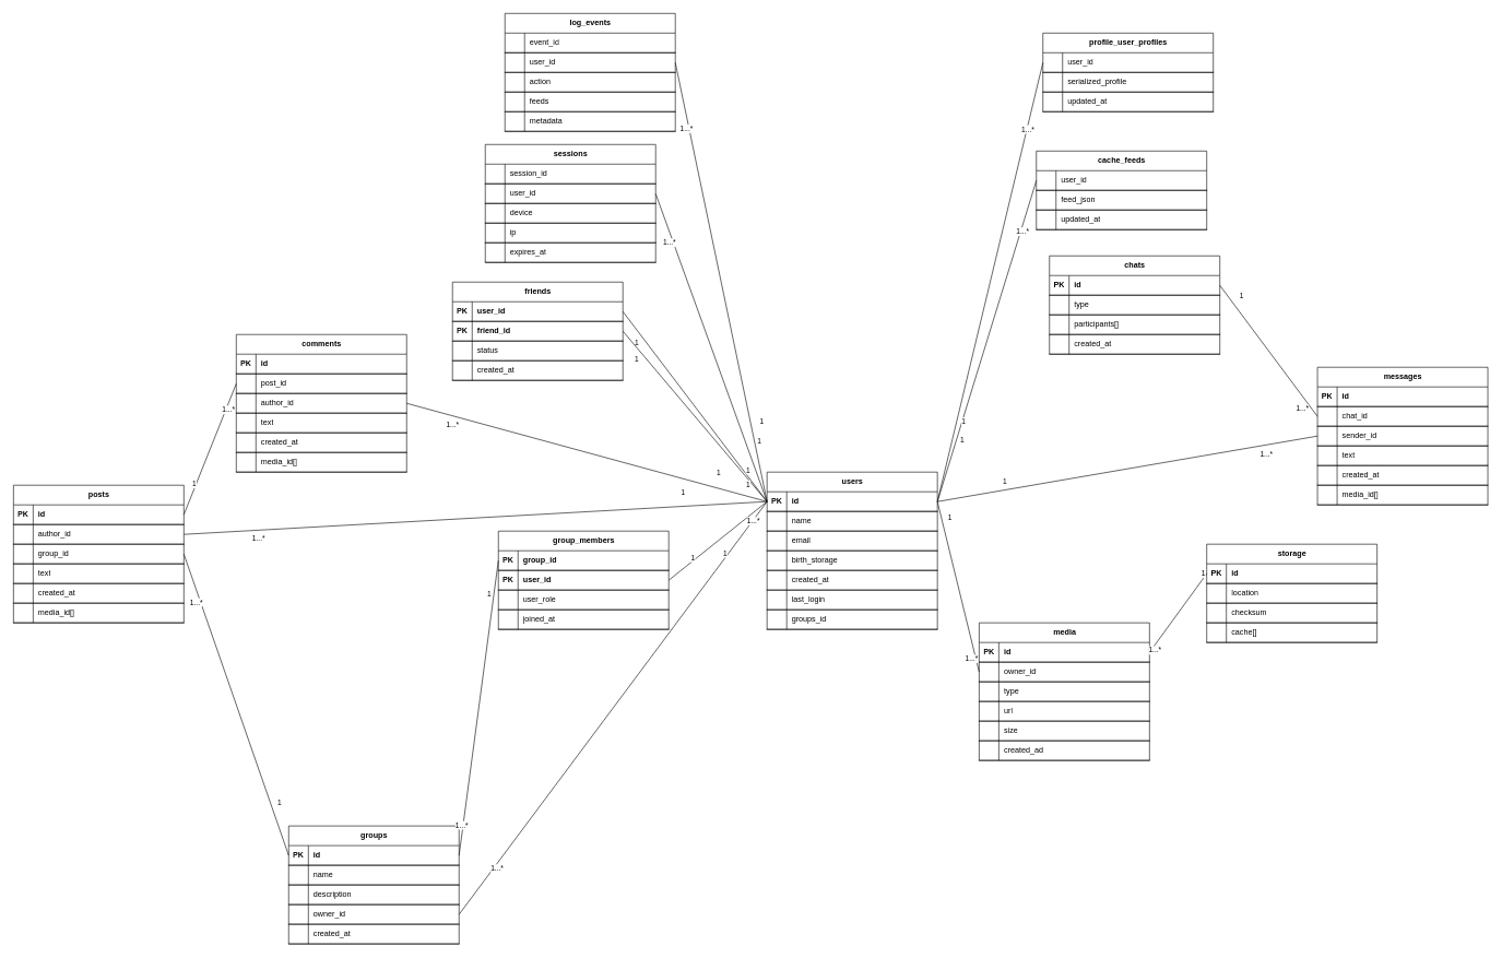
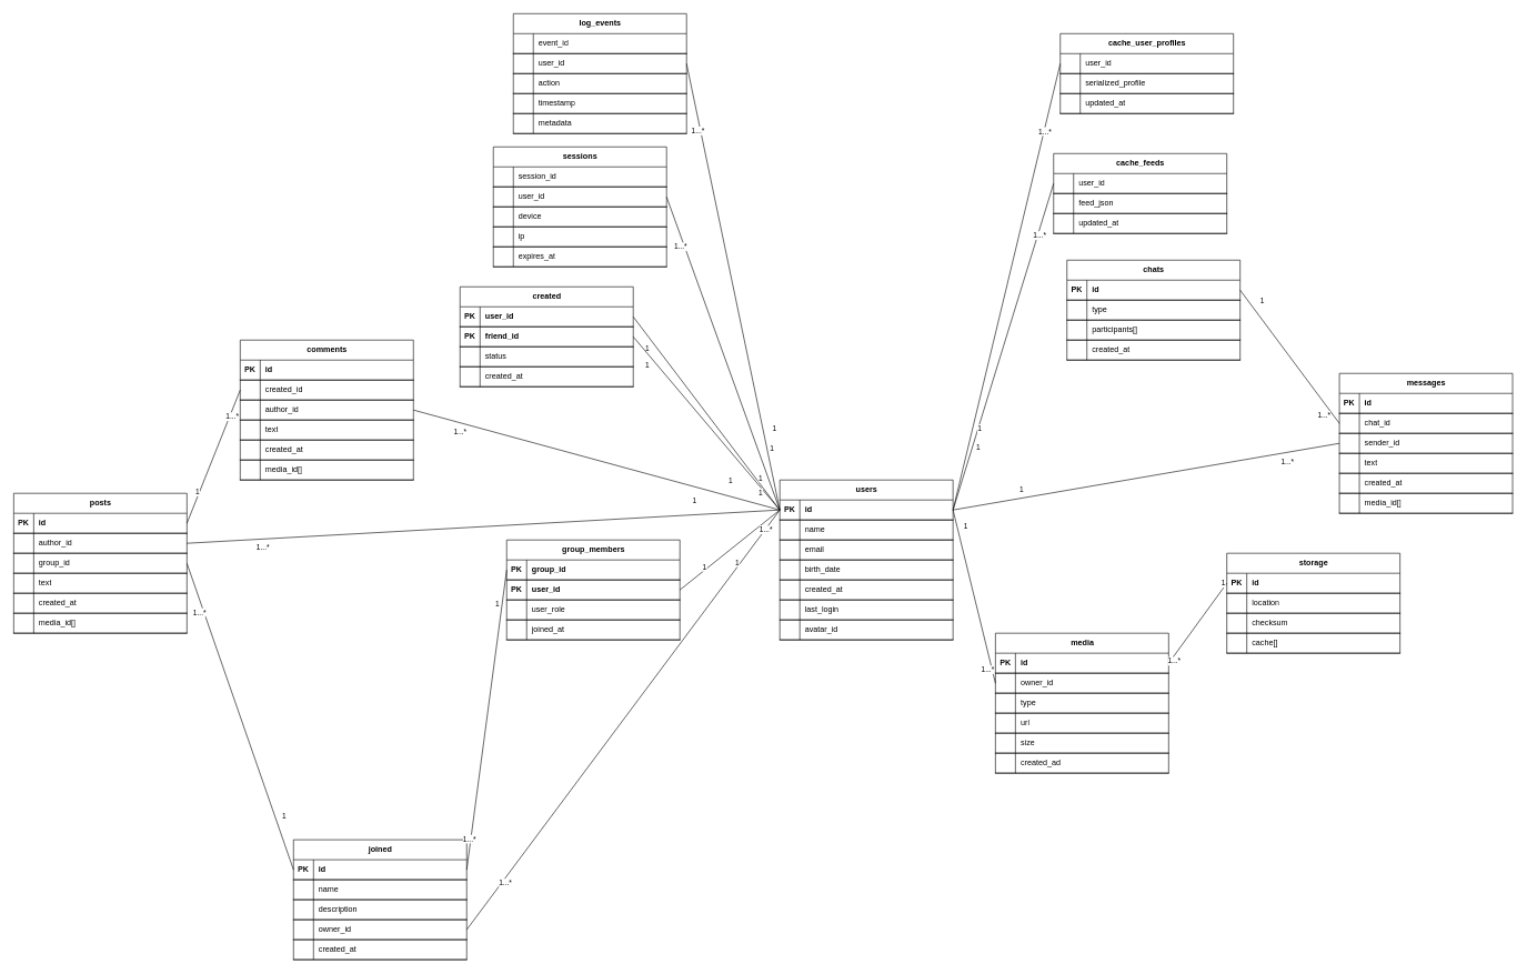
- <mxCell id="184" value="&lt;div style=&quot;text-align: start;&quot;&gt;profile_user_profiles&lt;br&gt;&lt;/div&gt;" style="shape=table;startSize=30;container=1;collapsible=1;childLayout=tableLayout;fixedRows=1;rowLines=1;fontStyle=1;align=center;resizeLast=1;html=1;" parent="1" vertex="1"><mxGeometry x="1591" y="50" width="260" height="120.0" as="geometry"><mxRectangle x="-2410" y="180" width="80" height="30" as="alternateBounds" /></mxGeometry></mxCell>
+ <mxCell id="184" value="&lt;div style=&quot;text-align: start;&quot;&gt;cache_user_profiles&lt;br&gt;&lt;/div&gt;" style="shape=table;startSize=30;container=1;collapsible=1;childLayout=tableLayout;fixedRows=1;rowLines=1;fontStyle=1;align=center;resizeLast=1;html=1;" parent="1" vertex="1"><mxGeometry x="1591" y="50" width="260" height="120.0" as="geometry"><mxRectangle x="-2410" y="180" width="80" height="30" as="alternateBounds" /></mxGeometry></mxCell>
- <mxCell id="216" value="feeds" style="shape=partialRectangle;connectable=0;fillColor=none;top=0;left=0;bottom=0;right=0;align=left;spacingLeft=6;fontStyle=0;overflow=hidden;whiteSpace=wrap;html=1;" parent="214" vertex="1"><mxGeometry x="30" width="230" height="30" as="geometry"><mxRectangle width="230" height="30" as="alternateBounds" /></mxGeometry></mxCell>
+ <mxCell id="216" value="timestamp" style="shape=partialRectangle;connectable=0;fillColor=none;top=0;left=0;bottom=0;right=0;align=left;spacingLeft=6;fontStyle=0;overflow=hidden;whiteSpace=wrap;html=1;" parent="214" vertex="1"><mxGeometry x="30" width="230" height="30" as="geometry"><mxRectangle width="230" height="30" as="alternateBounds" /></mxGeometry></mxCell>
- <mxCell id="24" value="&lt;div style=&quot;text-align: start;&quot;&gt;friends&lt;br&gt;&lt;/div&gt;" style="shape=table;startSize=30;container=1;collapsible=1;childLayout=tableLayout;fixedRows=1;rowLines=1;fontStyle=1;align=center;resizeLast=1;html=1;" parent="1" vertex="1"><mxGeometry x="690" y="430" width="260" height="150" as="geometry"><mxRectangle x="-2410" y="180" width="80" height="30" as="alternateBounds" /></mxGeometry></mxCell>
+ <mxCell id="24" value="&lt;div style=&quot;text-align: start;&quot;&gt;created&lt;br&gt;&lt;/div&gt;" style="shape=table;startSize=30;container=1;collapsible=1;childLayout=tableLayout;fixedRows=1;rowLines=1;fontStyle=1;align=center;resizeLast=1;html=1;" parent="1" vertex="1"><mxGeometry x="690" y="430" width="260" height="150" as="geometry"><mxRectangle x="-2410" y="180" width="80" height="30" as="alternateBounds" /></mxGeometry></mxCell>
- <mxCell id="91" value="&lt;span style=&quot;font-weight: 400;&quot;&gt;post_id&lt;/span&gt;" style="shape=partialRectangle;connectable=0;fillColor=none;top=0;left=0;bottom=0;right=0;align=left;spacingLeft=6;fontStyle=1;overflow=hidden;whiteSpace=wrap;html=1;" parent="89" vertex="1"><mxGeometry x="30" width="230" height="30" as="geometry"><mxRectangle width="230" height="30" as="alternateBounds" /></mxGeometry></mxCell>
+ <mxCell id="91" value="&lt;span style=&quot;font-weight: 400;&quot;&gt;created_id&lt;/span&gt;" style="shape=partialRectangle;connectable=0;fillColor=none;top=0;left=0;bottom=0;right=0;align=left;spacingLeft=6;fontStyle=1;overflow=hidden;whiteSpace=wrap;html=1;" parent="89" vertex="1"><mxGeometry x="30" width="230" height="30" as="geometry"><mxRectangle width="230" height="30" as="alternateBounds" /></mxGeometry></mxCell>
- <mxCell id="14" value="birth_storage" style="shape=partialRectangle;connectable=0;fillColor=none;top=0;left=0;bottom=0;right=0;align=left;spacingLeft=6;fontStyle=0;overflow=hidden;whiteSpace=wrap;html=1;" parent="12" vertex="1"><mxGeometry x="30" width="230" height="30" as="geometry"><mxRectangle width="230" height="30" as="alternateBounds" /></mxGeometry></mxCell>
+ <mxCell id="14" value="birth_date" style="shape=partialRectangle;connectable=0;fillColor=none;top=0;left=0;bottom=0;right=0;align=left;spacingLeft=6;fontStyle=0;overflow=hidden;whiteSpace=wrap;html=1;" parent="12" vertex="1"><mxGeometry x="30" width="230" height="30" as="geometry"><mxRectangle width="230" height="30" as="alternateBounds" /></mxGeometry></mxCell>
- <mxCell id="23" value="groups_id" style="shape=partialRectangle;connectable=0;fillColor=none;top=0;left=0;bottom=0;right=0;align=left;spacingLeft=6;fontStyle=0;overflow=hidden;whiteSpace=wrap;html=1;" parent="21" vertex="1"><mxGeometry x="30" width="230" height="30" as="geometry"><mxRectangle width="230" height="30" as="alternateBounds" /></mxGeometry></mxCell>
+ <mxCell id="23" value="avatar_id" style="shape=partialRectangle;connectable=0;fillColor=none;top=0;left=0;bottom=0;right=0;align=left;spacingLeft=6;fontStyle=0;overflow=hidden;whiteSpace=wrap;html=1;" parent="21" vertex="1"><mxGeometry x="30" width="230" height="30" as="geometry"><mxRectangle width="230" height="30" as="alternateBounds" /></mxGeometry></mxCell>
- <mxCell id="37" value="&lt;div style=&quot;text-align: start;&quot;&gt;groups&lt;br&gt;&lt;/div&gt;" style="shape=table;startSize=30;container=1;collapsible=1;childLayout=tableLayout;fixedRows=1;rowLines=1;fontStyle=1;align=center;resizeLast=1;html=1;" parent="1" vertex="1"><mxGeometry x="440" y="1260" width="260" height="180.0" as="geometry"><mxRectangle x="-2410" y="180" width="80" height="30" as="alternateBounds" /></mxGeometry></mxCell>
+ <mxCell id="37" value="&lt;div style=&quot;text-align: start;&quot;&gt;joined&lt;br&gt;&lt;/div&gt;" style="shape=table;startSize=30;container=1;collapsible=1;childLayout=tableLayout;fixedRows=1;rowLines=1;fontStyle=1;align=center;resizeLast=1;html=1;" parent="1" vertex="1"><mxGeometry x="440" y="1260" width="260" height="180.0" as="geometry"><mxRectangle x="-2410" y="180" width="80" height="30" as="alternateBounds" /></mxGeometry></mxCell>
